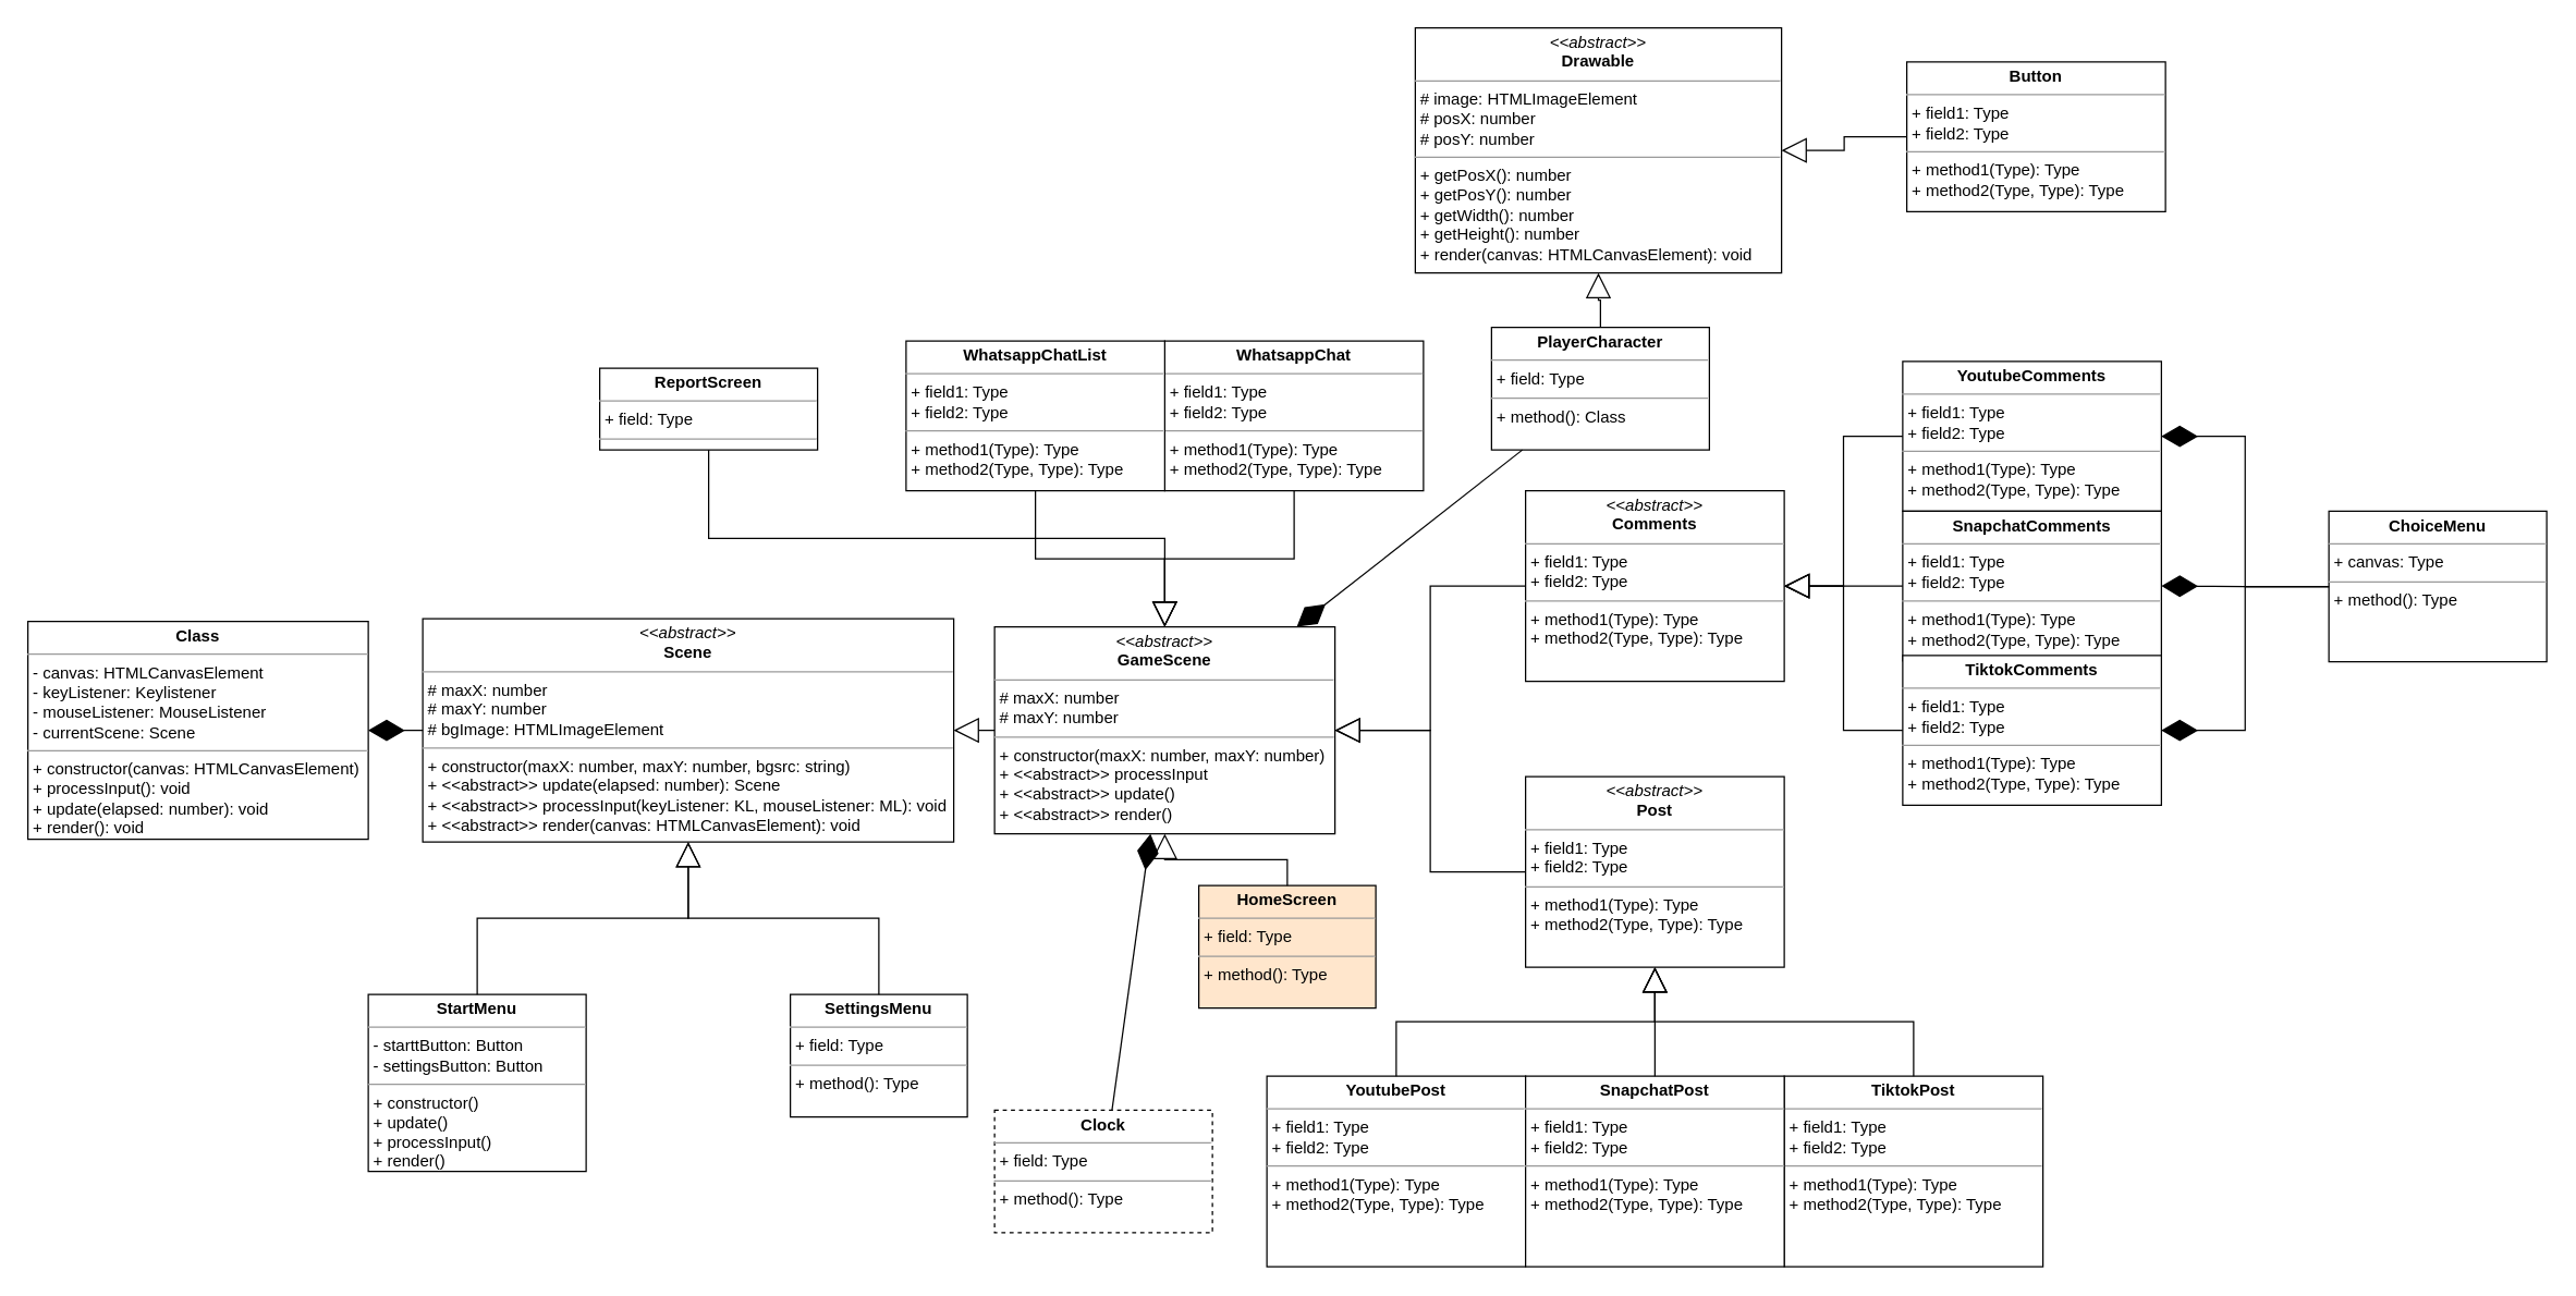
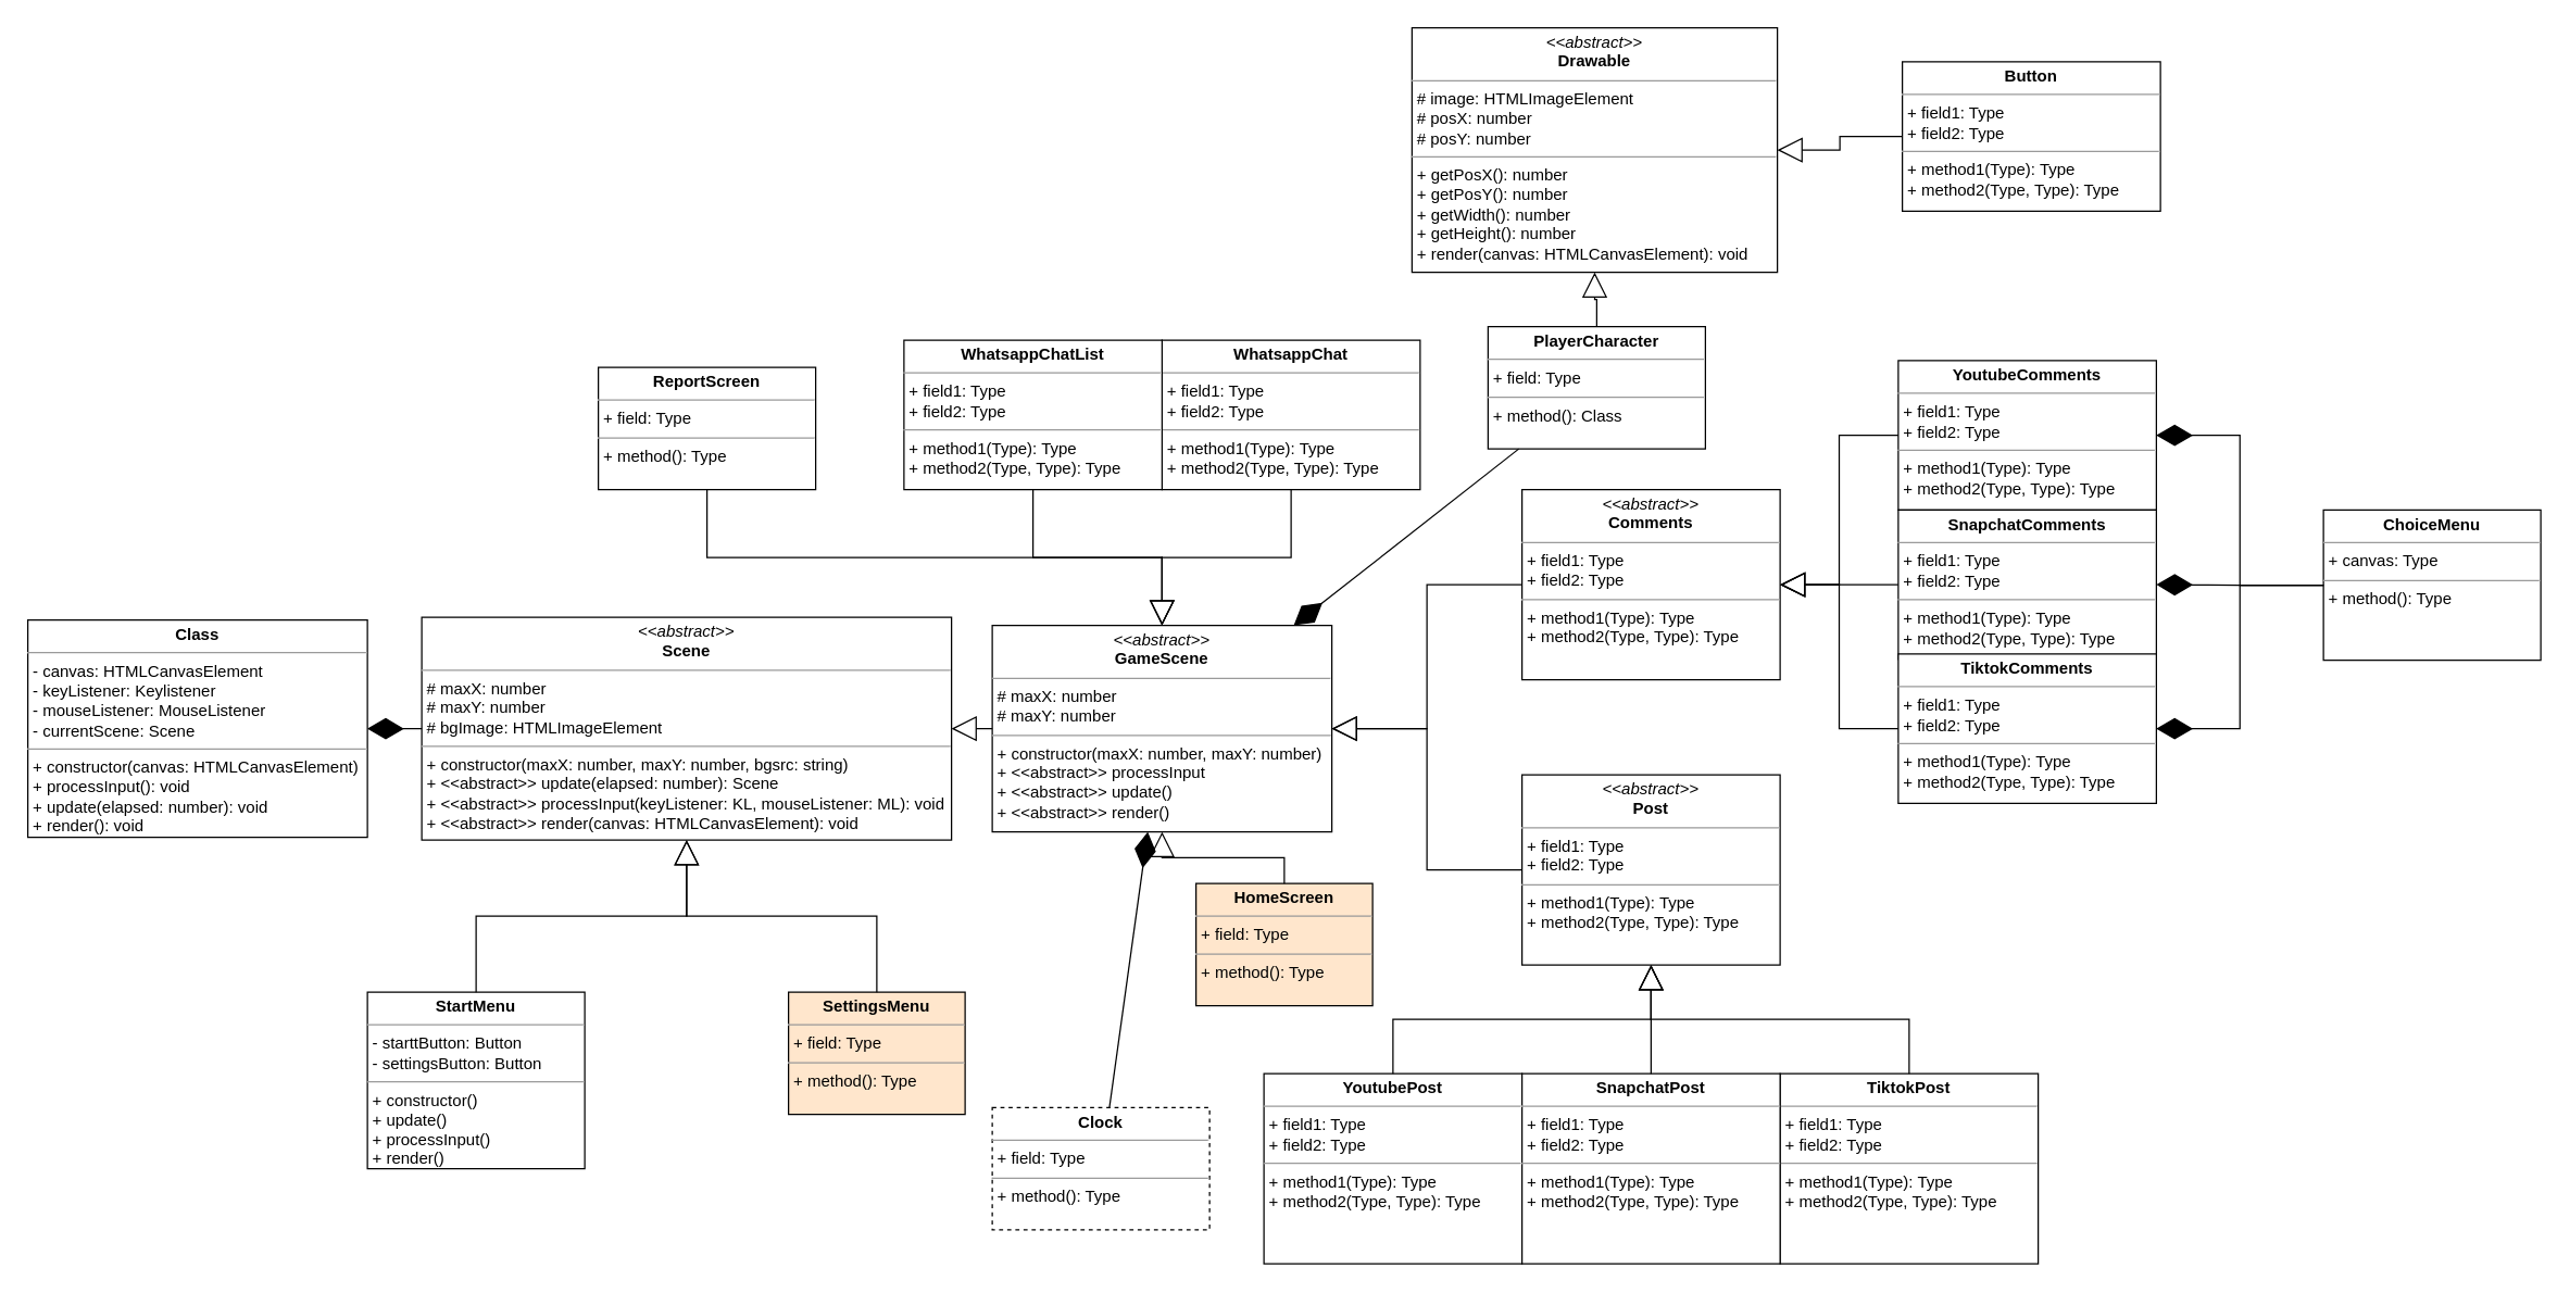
- <mxCell id="32" value="&lt;p style=&quot;margin:0px;margin-top:4px;text-align:center;&quot;&gt;&lt;b&gt;ReportScreen&lt;/b&gt;&lt;/p&gt;&lt;hr size=&quot;1&quot;&gt;&lt;p style=&quot;margin:0px;margin-left:4px;&quot;&gt;+ field: Type&lt;/p&gt;&lt;hr size=&quot;1&quot;&gt;&lt;p style=&quot;margin:0px;margin-left:4px;&quot;&gt;+ method(): Type&lt;/p&gt;" style="verticalAlign=top;align=left;overflow=fill;fontSize=12;fontFamily=Helvetica;html=1;fontColor=default;" vertex="1" parent="1"><mxGeometry x="440" y="270" width="160" height="60" as="geometry" /></mxCell>
+ <mxCell id="32" value="&lt;p style=&quot;margin:0px;margin-top:4px;text-align:center;&quot;&gt;&lt;b&gt;ReportScreen&lt;/b&gt;&lt;/p&gt;&lt;hr size=&quot;1&quot;&gt;&lt;p style=&quot;margin:0px;margin-left:4px;&quot;&gt;+ field: Type&lt;/p&gt;&lt;hr size=&quot;1&quot;&gt;&lt;p style=&quot;margin:0px;margin-left:4px;&quot;&gt;+ method(): Type&lt;/p&gt;" style="verticalAlign=top;align=left;overflow=fill;fontSize=12;fontFamily=Helvetica;html=1;fontColor=default;" vertex="1" parent="1"><mxGeometry x="440" y="270" width="160" height="90" as="geometry" /></mxCell>
- <mxCell id="4" value="&lt;p style=&quot;margin:0px;margin-top:4px;text-align:center;&quot;&gt;&lt;b&gt;SettingsMenu&lt;/b&gt;&lt;/p&gt;&lt;hr size=&quot;1&quot;&gt;&lt;p style=&quot;margin:0px;margin-left:4px;&quot;&gt;+ field: Type&lt;/p&gt;&lt;hr size=&quot;1&quot;&gt;&lt;p style=&quot;margin:0px;margin-left:4px;&quot;&gt;+ method(): Type&lt;/p&gt;" style="verticalAlign=top;align=left;overflow=fill;fontSize=12;fontFamily=Helvetica;html=1;" vertex="1" parent="1"><mxGeometry x="580" y="730" width="130" height="90" as="geometry" /></mxCell>
+ <mxCell id="4" value="&lt;p style=&quot;margin:0px;margin-top:4px;text-align:center;&quot;&gt;&lt;b&gt;SettingsMenu&lt;/b&gt;&lt;/p&gt;&lt;hr size=&quot;1&quot;&gt;&lt;p style=&quot;margin:0px;margin-left:4px;&quot;&gt;+ field: Type&lt;/p&gt;&lt;hr size=&quot;1&quot;&gt;&lt;p style=&quot;margin:0px;margin-left:4px;&quot;&gt;+ method(): Type&lt;/p&gt;" style="verticalAlign=top;align=left;overflow=fill;fontSize=12;fontFamily=Helvetica;html=1;fillColor=#ffe6cc;" vertex="1" parent="1"><mxGeometry x="580" y="730" width="130" height="90" as="geometry" /></mxCell>
